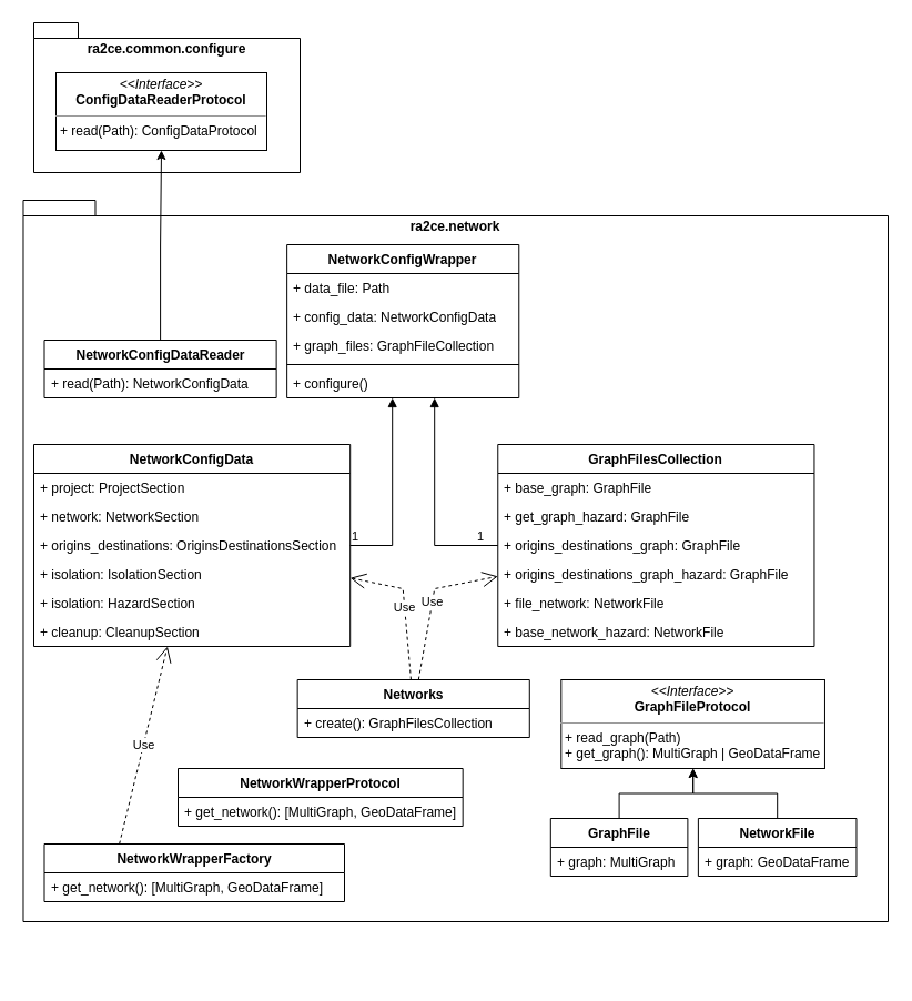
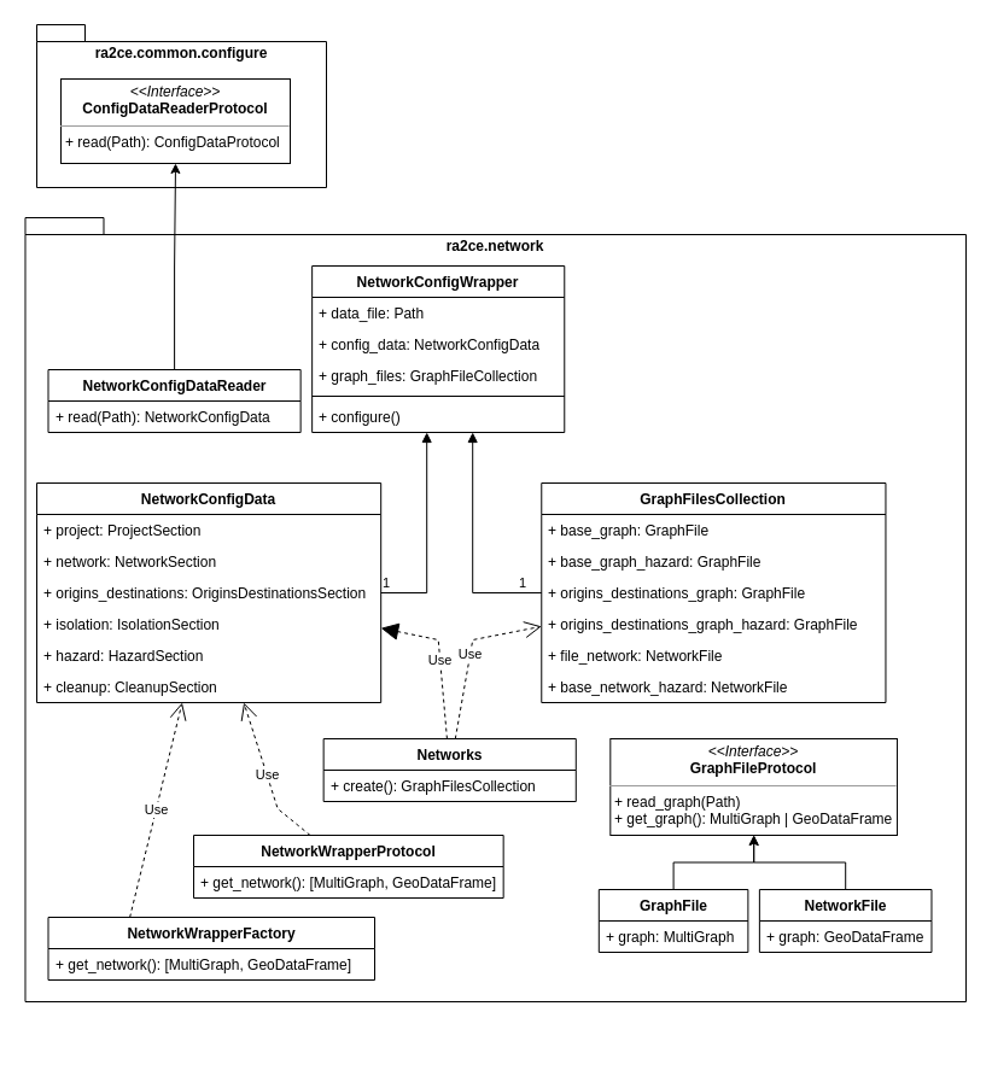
- <mxCell id="25" value="+ get_graph_hazard: GraphFile" style="text;strokeColor=none;fillColor=none;align=left;verticalAlign=top;spacingLeft=4;spacingRight=4;overflow=hidden;rotatable=0;points=[[0,0.5],[1,0.5]];portConstraint=eastwest;whiteSpace=wrap;html=1;" parent="23" vertex="1"><mxGeometry y="52" width="285.185" height="26" as="geometry" /></mxCell>
+ <mxCell id="25" value="+ base_graph_hazard: GraphFile" style="text;strokeColor=none;fillColor=none;align=left;verticalAlign=top;spacingLeft=4;spacingRight=4;overflow=hidden;rotatable=0;points=[[0,0.5],[1,0.5]];portConstraint=eastwest;whiteSpace=wrap;html=1;" parent="23" vertex="1"><mxGeometry y="52" width="285.185" height="26" as="geometry" /></mxCell>
- <mxCell id="34" value="Use" style="endArrow=open;endSize=12;dashed=1;html=1;rounded=0;" parent="2" source="4" target="16" edge="1"><mxGeometry width="160" relative="1" as="geometry"><mxPoint x="107.42" y="12" as="sourcePoint" /><mxPoint x="92.21" y="189" as="targetPoint" /><Array as="points"><mxPoint x="332.716" y="310" /></Array></mxGeometry></mxCell>
+ <mxCell id="34" value="Use" style="endArrow=block;endSize=12;dashed=1;html=1;rounded=0;" parent="2" source="4" target="16" edge="1"><mxGeometry width="160" relative="1" as="geometry"><mxPoint x="107.42" y="12" as="sourcePoint" /><mxPoint x="92.21" y="189" as="targetPoint" /><Array as="points"><mxPoint x="332.716" y="310" /></Array></mxGeometry></mxCell>
- <mxCell id="21" value="+ isolation: HazardSection" style="text;strokeColor=none;fillColor=none;align=left;verticalAlign=top;spacingLeft=4;spacingRight=4;overflow=hidden;rotatable=0;points=[[0,0.5],[1,0.5]];portConstraint=eastwest;whiteSpace=wrap;html=1;" parent="16" vertex="1"><mxGeometry y="130" width="285.185" height="26" as="geometry" /></mxCell>
+ <mxCell id="21" value="+ hazard: HazardSection" style="text;strokeColor=none;fillColor=none;align=left;verticalAlign=top;spacingLeft=4;spacingRight=4;overflow=hidden;rotatable=0;points=[[0,0.5],[1,0.5]];portConstraint=eastwest;whiteSpace=wrap;html=1;" parent="16" vertex="1"><mxGeometry y="130" width="285.185" height="26" as="geometry" /></mxCell>
+ <mxCell id="30" value="Use" style="endArrow=open;endSize=12;dashed=1;html=1;rounded=0;" parent="2" source="12" target="16" edge="1"><mxGeometry width="160" relative="1" as="geometry"><mxPoint x="66.543" y="122" as="sourcePoint" /><mxPoint x="66.543" y="190" as="targetPoint" /><Array as="points"><mxPoint x="199.63" y="450" /></Array></mxGeometry></mxCell>
